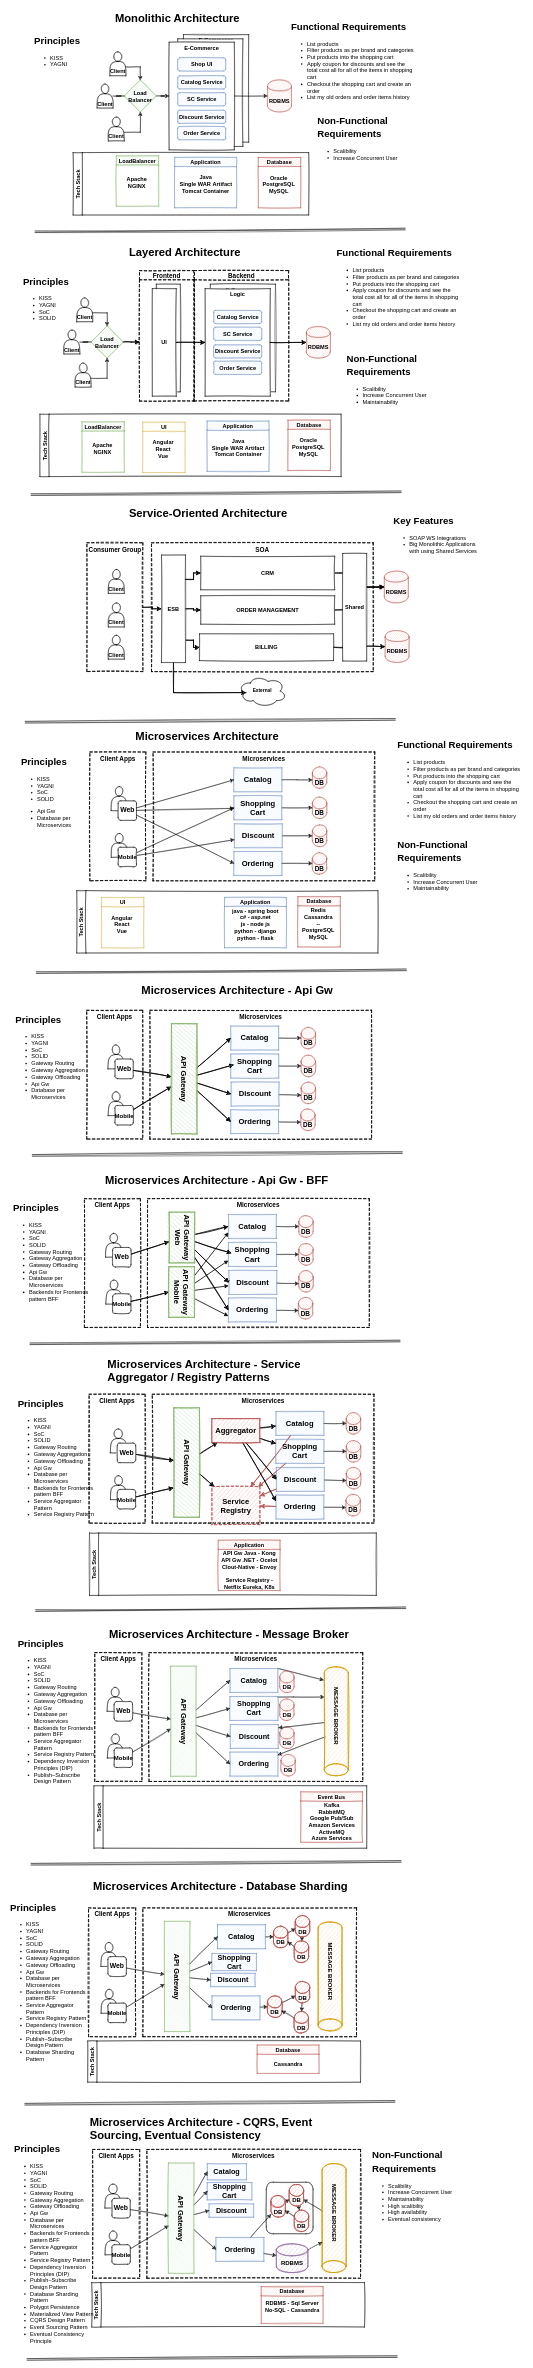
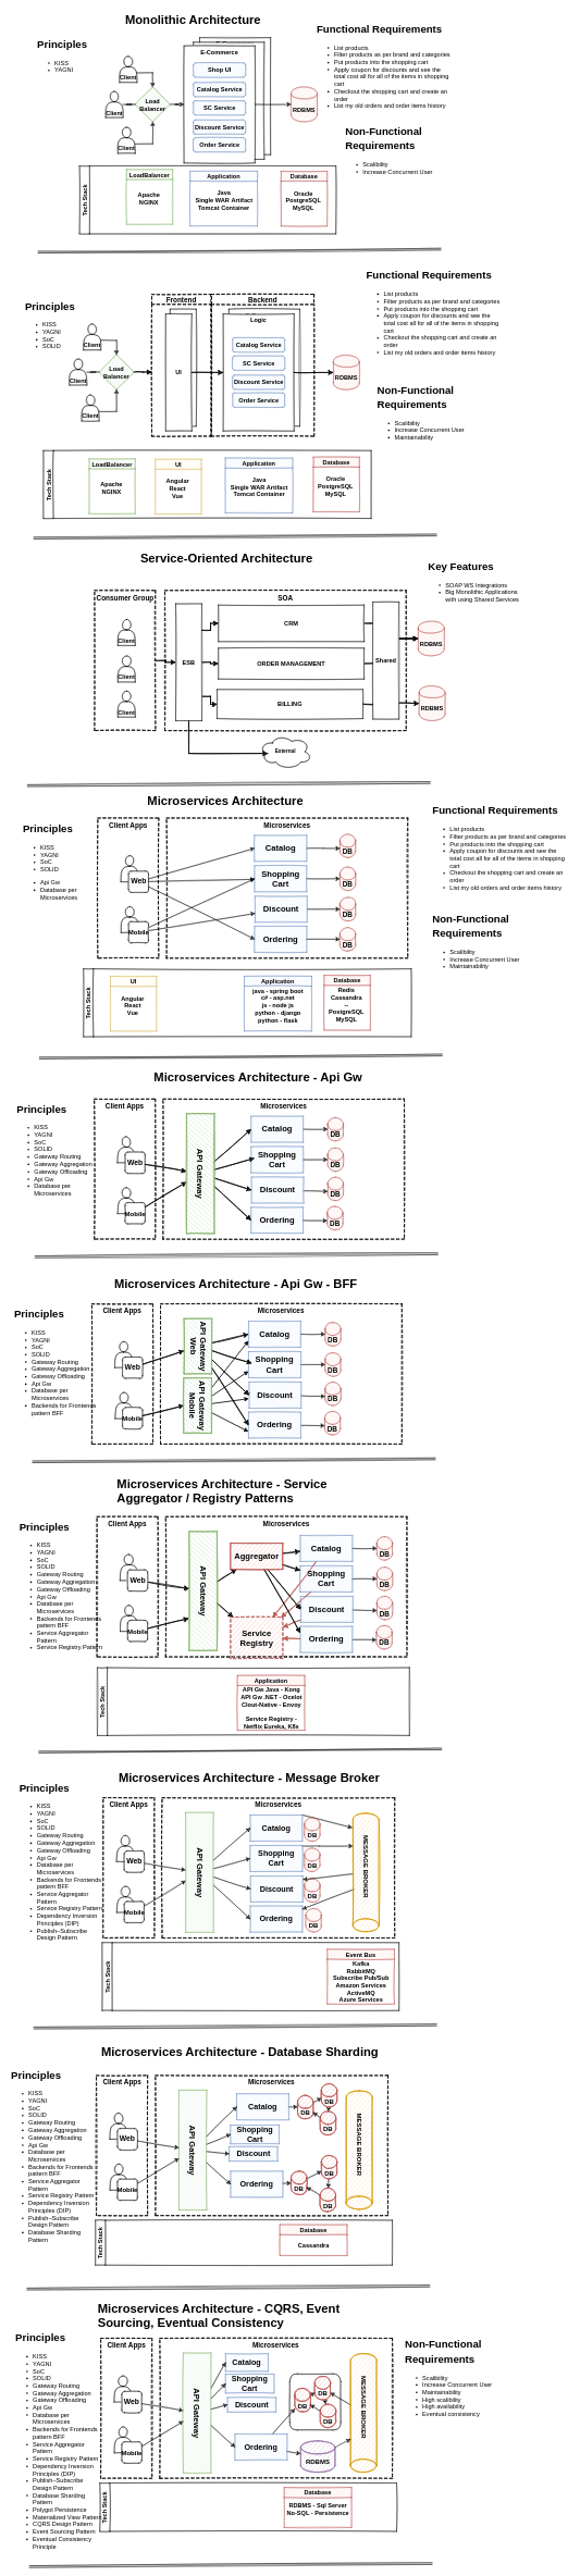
- <mxCell id="34" value="&lt;h1&gt;Layered Architecture&lt;/h1&gt;" style="text;html=1;strokeColor=none;fillColor=none;spacing=5;spacingTop=-20;whiteSpace=wrap;overflow=hidden;rounded=0;fontSize=14;sketch=1;" parent="1" vertex="1"><mxGeometry x="317" y="606" width="373" height="47" as="geometry" /></mxCell>
- <mxCell id="258" value="&lt;div&gt;&lt;b&gt;Kafka&lt;/b&gt;&lt;/div&gt;&lt;div&gt;&lt;div&gt;&lt;b&gt;&lt;span&gt;&#09;&lt;/span&gt;RabbitMQ&lt;/b&gt;&lt;/div&gt;&lt;div&gt;&lt;b&gt;&lt;span&gt;&#09;&lt;/span&gt;Google Pub/Sub&lt;/b&gt;&lt;/div&gt;&lt;div&gt;&lt;b&gt;&lt;span&gt;&#09;&lt;/span&gt;Amazon Services&lt;/b&gt;&lt;/div&gt;&lt;div&gt;&lt;b&gt;&lt;span&gt;&#09;&lt;/span&gt;ActiveMQ&lt;/b&gt;&lt;/div&gt;&lt;div&gt;&lt;b&gt;&lt;span&gt;&#09;&lt;/span&gt;Azure Services&lt;/b&gt;&lt;/div&gt;&lt;/div&gt;" style="text;html=1;strokeColor=none;fillColor=none;align=center;verticalAlign=middle;whiteSpace=wrap;rounded=0;fontSize=14;sketch=1;" parent="257" vertex="1"><mxGeometry x="4.5" y="25" width="145.5" height="99" as="geometry" /></mxCell>
+ <mxCell id="258" value="&lt;div&gt;&lt;b&gt;Kafka&lt;/b&gt;&lt;/div&gt;&lt;div&gt;&lt;div&gt;&lt;b&gt;&lt;span&gt;&#09;&lt;/span&gt;RabbitMQ&lt;/b&gt;&lt;/div&gt;&lt;div&gt;&lt;b&gt;&lt;span&gt;&#09;&lt;/span&gt;Subscribe Pub/Sub&lt;/b&gt;&lt;/div&gt;&lt;div&gt;&lt;b&gt;&lt;span&gt;&#09;&lt;/span&gt;Amazon Services&lt;/b&gt;&lt;/div&gt;&lt;div&gt;&lt;b&gt;&lt;span&gt;&#09;&lt;/span&gt;ActiveMQ&lt;/b&gt;&lt;/div&gt;&lt;div&gt;&lt;b&gt;&lt;span&gt;&#09;&lt;/span&gt;Azure Services&lt;/b&gt;&lt;/div&gt;&lt;/div&gt;" style="text;html=1;strokeColor=none;fillColor=none;align=center;verticalAlign=middle;whiteSpace=wrap;rounded=0;fontSize=14;sketch=1;" parent="257" vertex="1"><mxGeometry x="4.5" y="25" width="145.5" height="99" as="geometry" /></mxCell>
- <mxCell id="322" value="&lt;b&gt;RDBMS - Sql Server&lt;br&gt;No-SQL - Cassandra&lt;br&gt;&lt;/b&gt;" style="text;html=1;strokeColor=none;fillColor=none;align=center;verticalAlign=middle;whiteSpace=wrap;rounded=0;fontSize=14;sketch=1;" vertex="1" parent="321"><mxGeometry x="4.5" y="25" width="145.5" height="50" as="geometry" /></mxCell>
+ <mxCell id="322" value="&lt;b&gt;RDBMS - Sql Server&lt;br&gt;No-SQL - Persistence&lt;br&gt;&lt;/b&gt;" style="text;html=1;strokeColor=none;fillColor=none;align=center;verticalAlign=middle;whiteSpace=wrap;rounded=0;fontSize=14;sketch=1;" vertex="1" parent="321"><mxGeometry x="4.5" y="25" width="145.5" height="50" as="geometry" /></mxCell>
